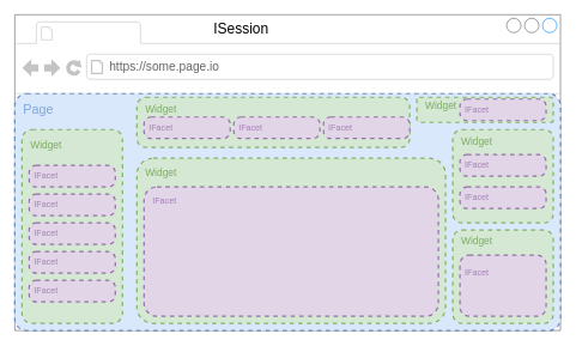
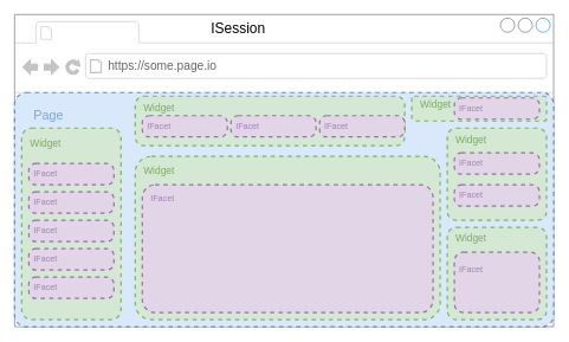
- <mxCell id="8" value="&lt;font style=&quot;font-size: 18px&quot; color=&quot;#7ea6e0&quot;&gt;Page&lt;/font&gt;" style="text;html=1;resizable=0;points=[];autosize=1;align=left;verticalAlign=top;spacingTop=-4;" vertex="1" parent="2"><mxGeometry x="10" y="120" width="60" height="20" as="geometry" /></mxCell>
+ <mxCell id="8" value="&lt;font style=&quot;font-size: 18px&quot; color=&quot;#7ea6e0&quot;&gt;Page&lt;/font&gt;" style="text;html=1;resizable=0;points=[];autosize=1;align=left;verticalAlign=top;spacingTop=-4;" vertex="1" parent="2"><mxGeometry x="25" y="130" width="60" height="20" as="geometry" /></mxCell>
